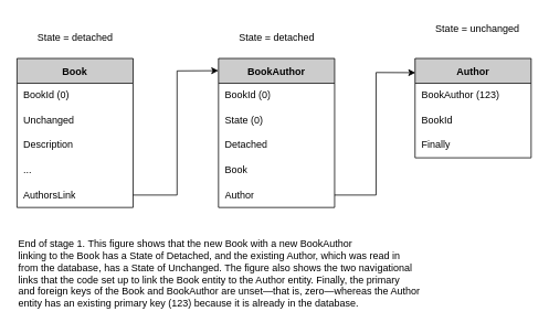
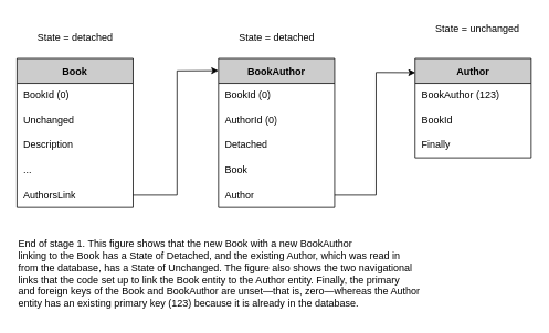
- <mxCell id="17" value="State (0)" style="shape=partialRectangle;html=1;whiteSpace=wrap;connectable=0;fillColor=none;top=0;left=0;bottom=0;right=0;align=left;spacingLeft=6;overflow=hidden;" parent="16" vertex="1"><mxGeometry width="140" height="30" as="geometry"><mxRectangle width="140" height="30" as="alternateBounds" /></mxGeometry></mxCell>
+ <mxCell id="17" value="AuthorId (0)" style="shape=partialRectangle;html=1;whiteSpace=wrap;connectable=0;fillColor=none;top=0;left=0;bottom=0;right=0;align=left;spacingLeft=6;overflow=hidden;" parent="16" vertex="1"><mxGeometry width="140" height="30" as="geometry"><mxRectangle width="140" height="30" as="alternateBounds" /></mxGeometry></mxCell>
